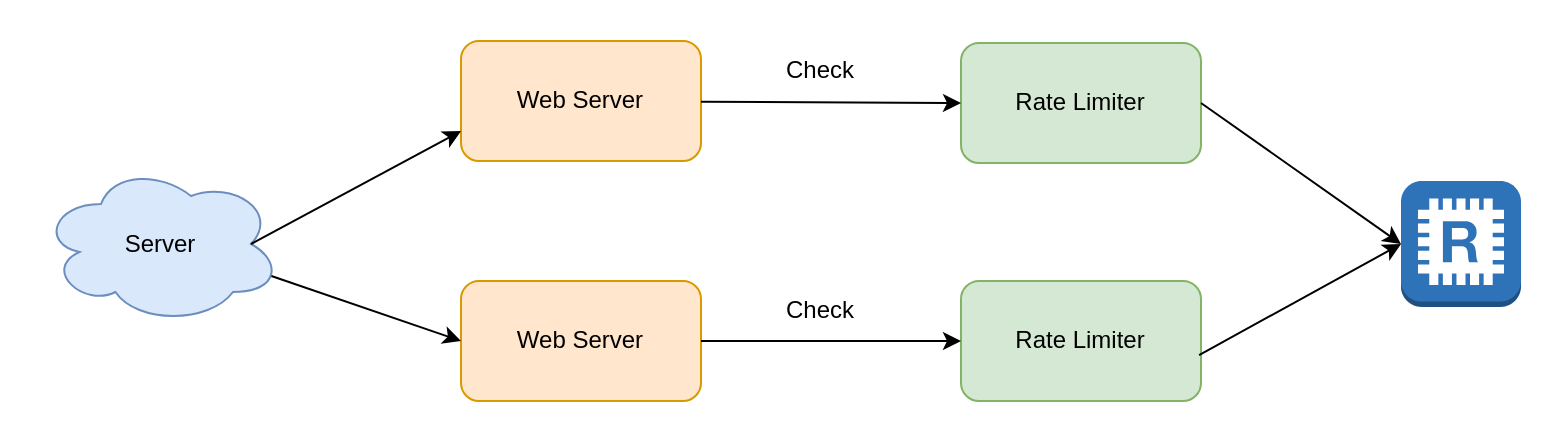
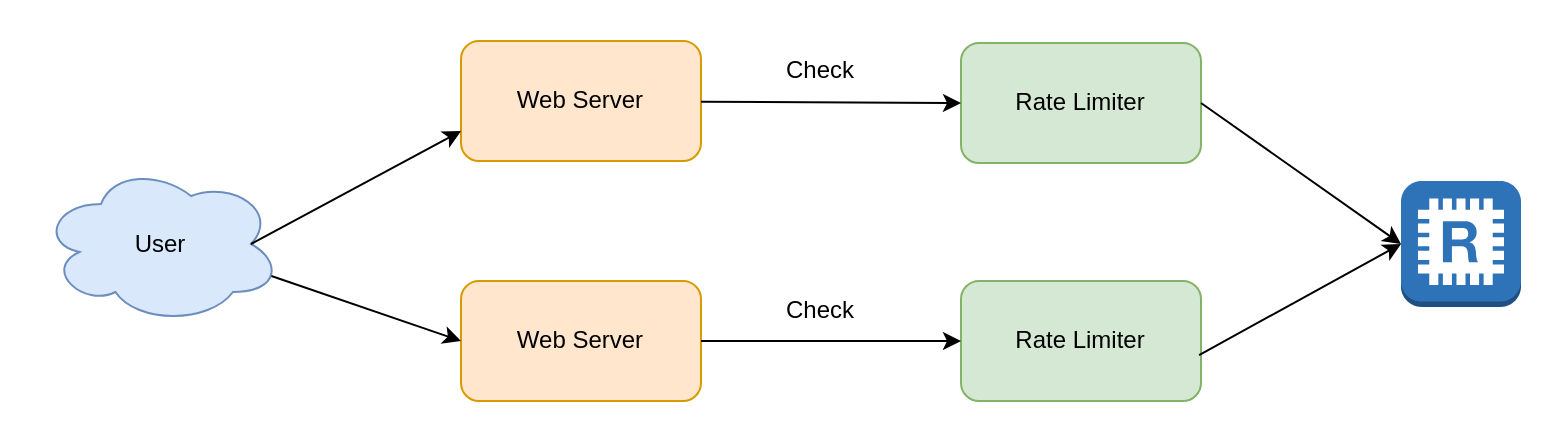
- <mxCell id="2" value="Server" style="ellipse;shape=cloud;whiteSpace=wrap;html=1;fillColor=#dae8fc;strokeColor=#6c8ebf;" parent="1" vertex="1"><mxGeometry x="20" y="81.5" width="120" height="80" as="geometry" /></mxCell>
+ <mxCell id="2" value="User" style="ellipse;shape=cloud;whiteSpace=wrap;html=1;fillColor=#dae8fc;strokeColor=#6c8ebf;" parent="1" vertex="1"><mxGeometry x="20" y="81.5" width="120" height="80" as="geometry" /></mxCell>
